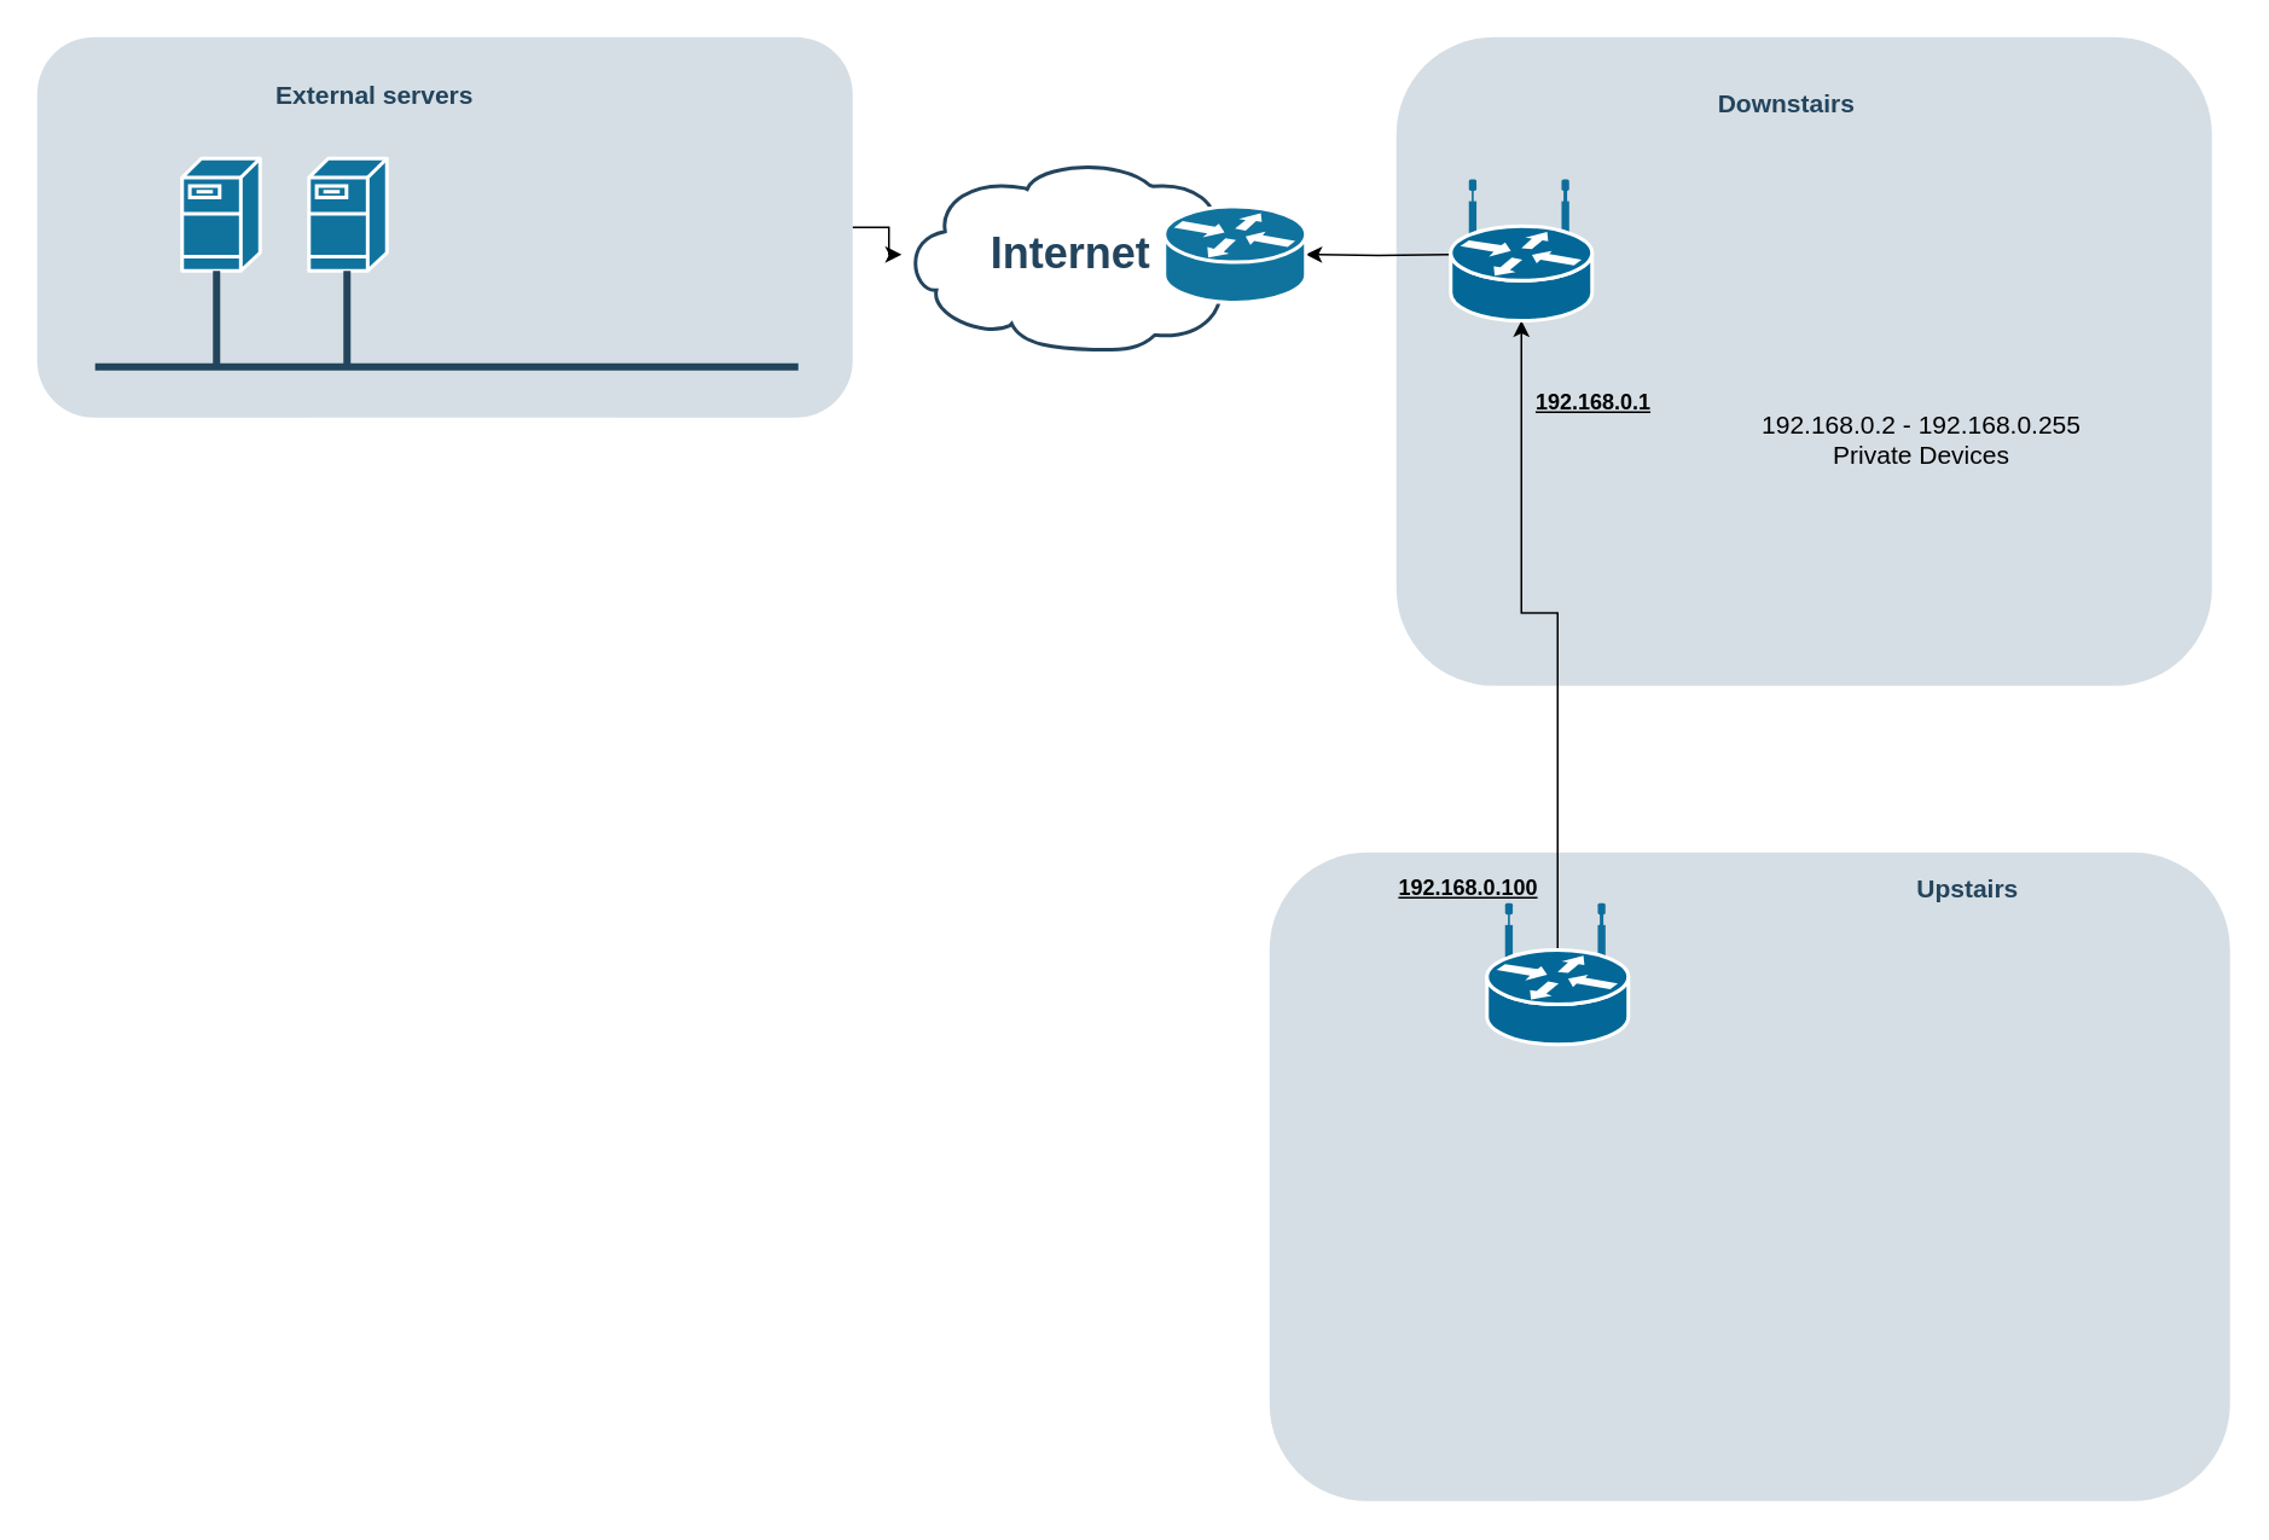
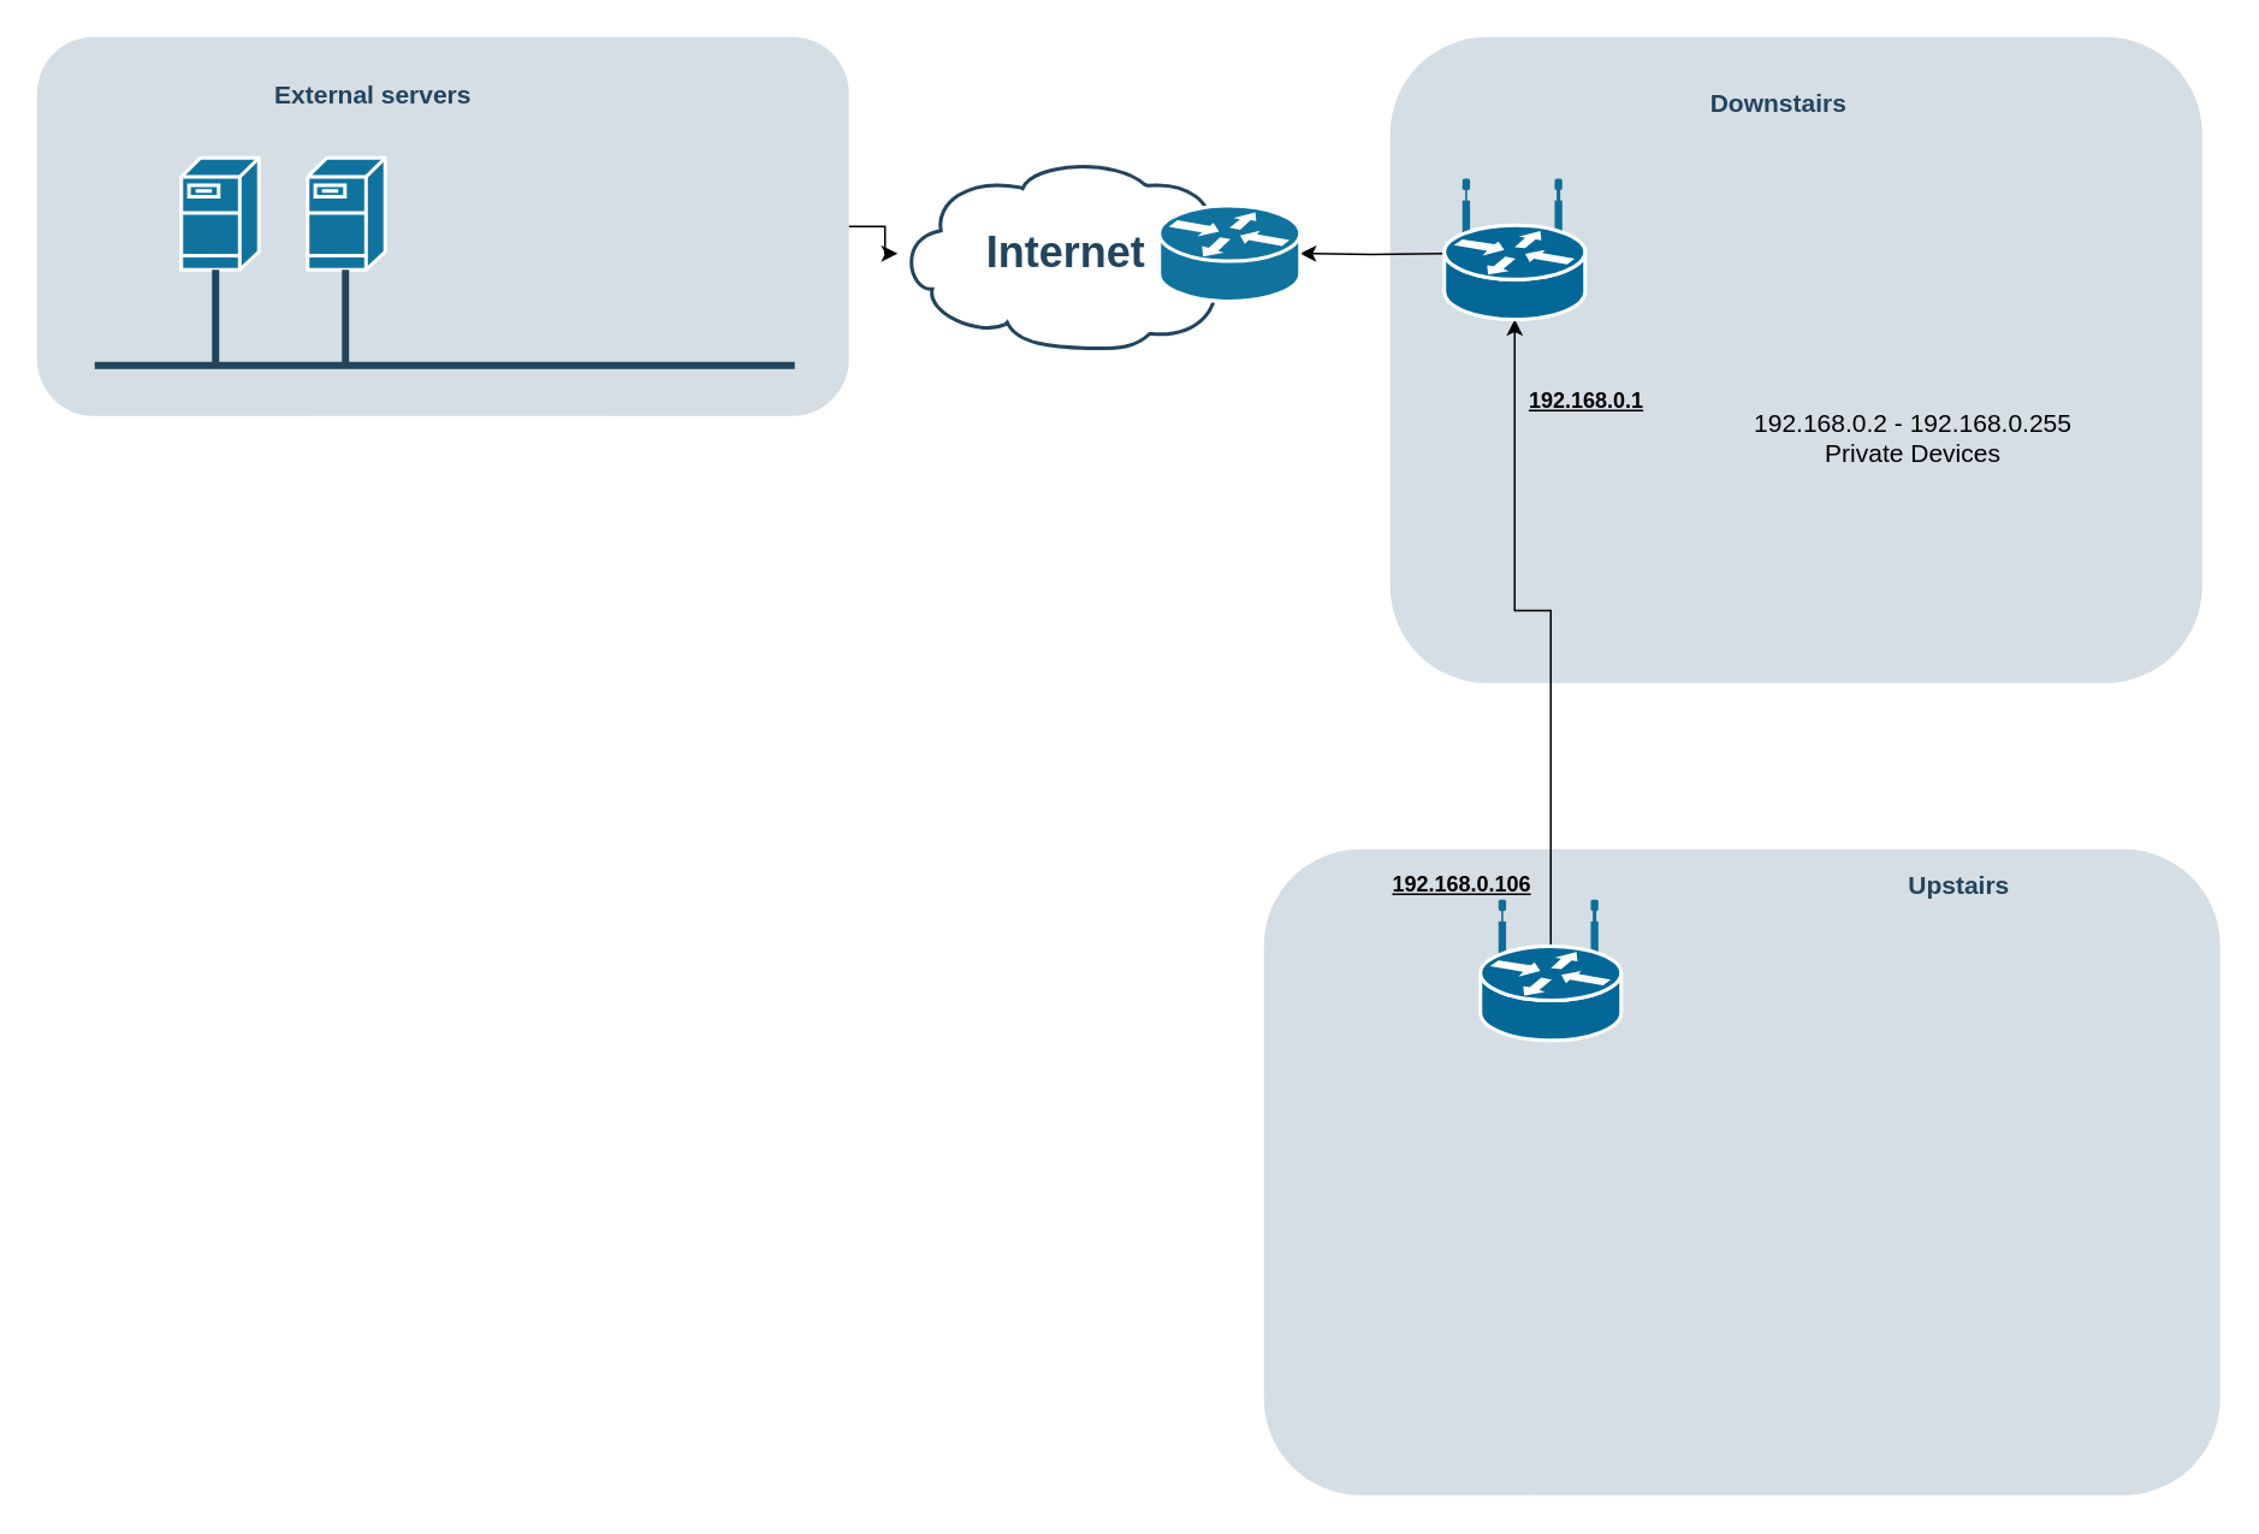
- <mxCell id="21" value="&lt;div&gt;&lt;b&gt;&lt;u&gt;192.168.0.100&lt;/u&gt;&lt;/b&gt;&lt;/div&gt;" style="text;html=1;strokeColor=none;fillColor=none;align=center;verticalAlign=middle;whiteSpace=wrap;rounded=0;" vertex="1" parent="1"><mxGeometry x="760" y="480" width="100" height="20" as="geometry" /></mxCell>
+ <mxCell id="21" value="&lt;div&gt;&lt;b&gt;&lt;u&gt;192.168.0.106&lt;/u&gt;&lt;/b&gt;&lt;/div&gt;" style="text;html=1;strokeColor=none;fillColor=none;align=center;verticalAlign=middle;whiteSpace=wrap;rounded=0;" vertex="1" parent="1"><mxGeometry x="760" y="480" width="100" height="20" as="geometry" /></mxCell>
